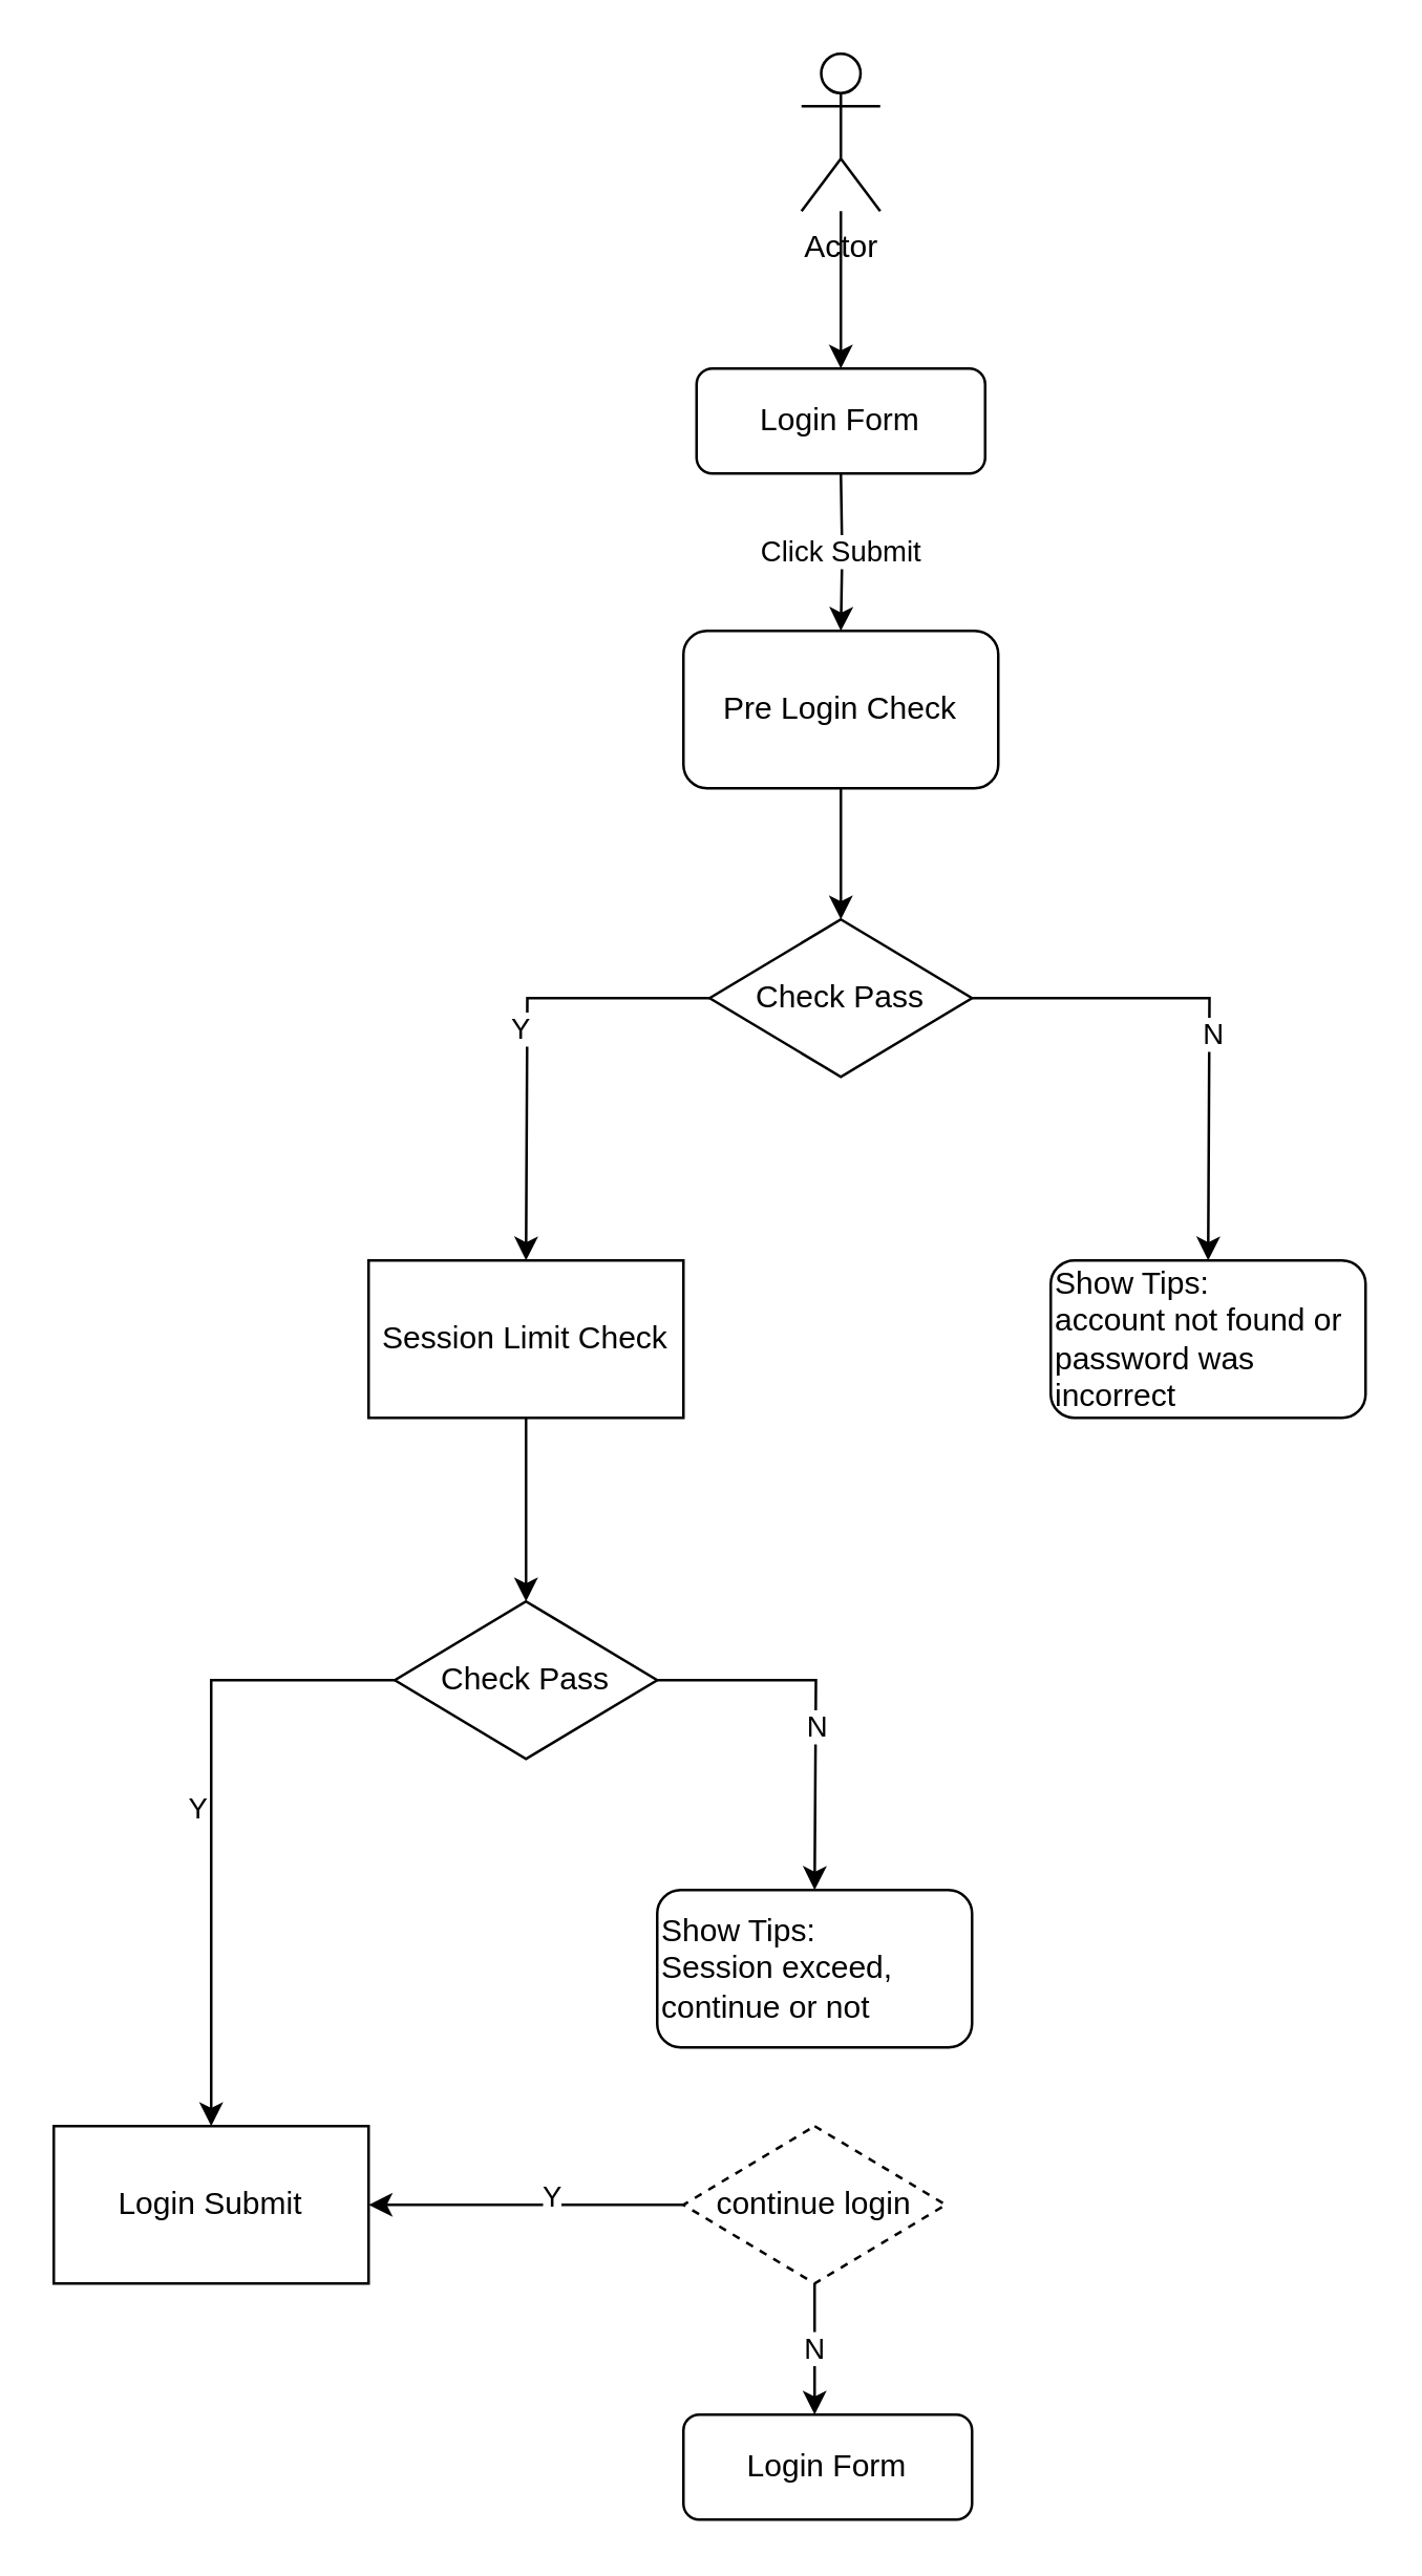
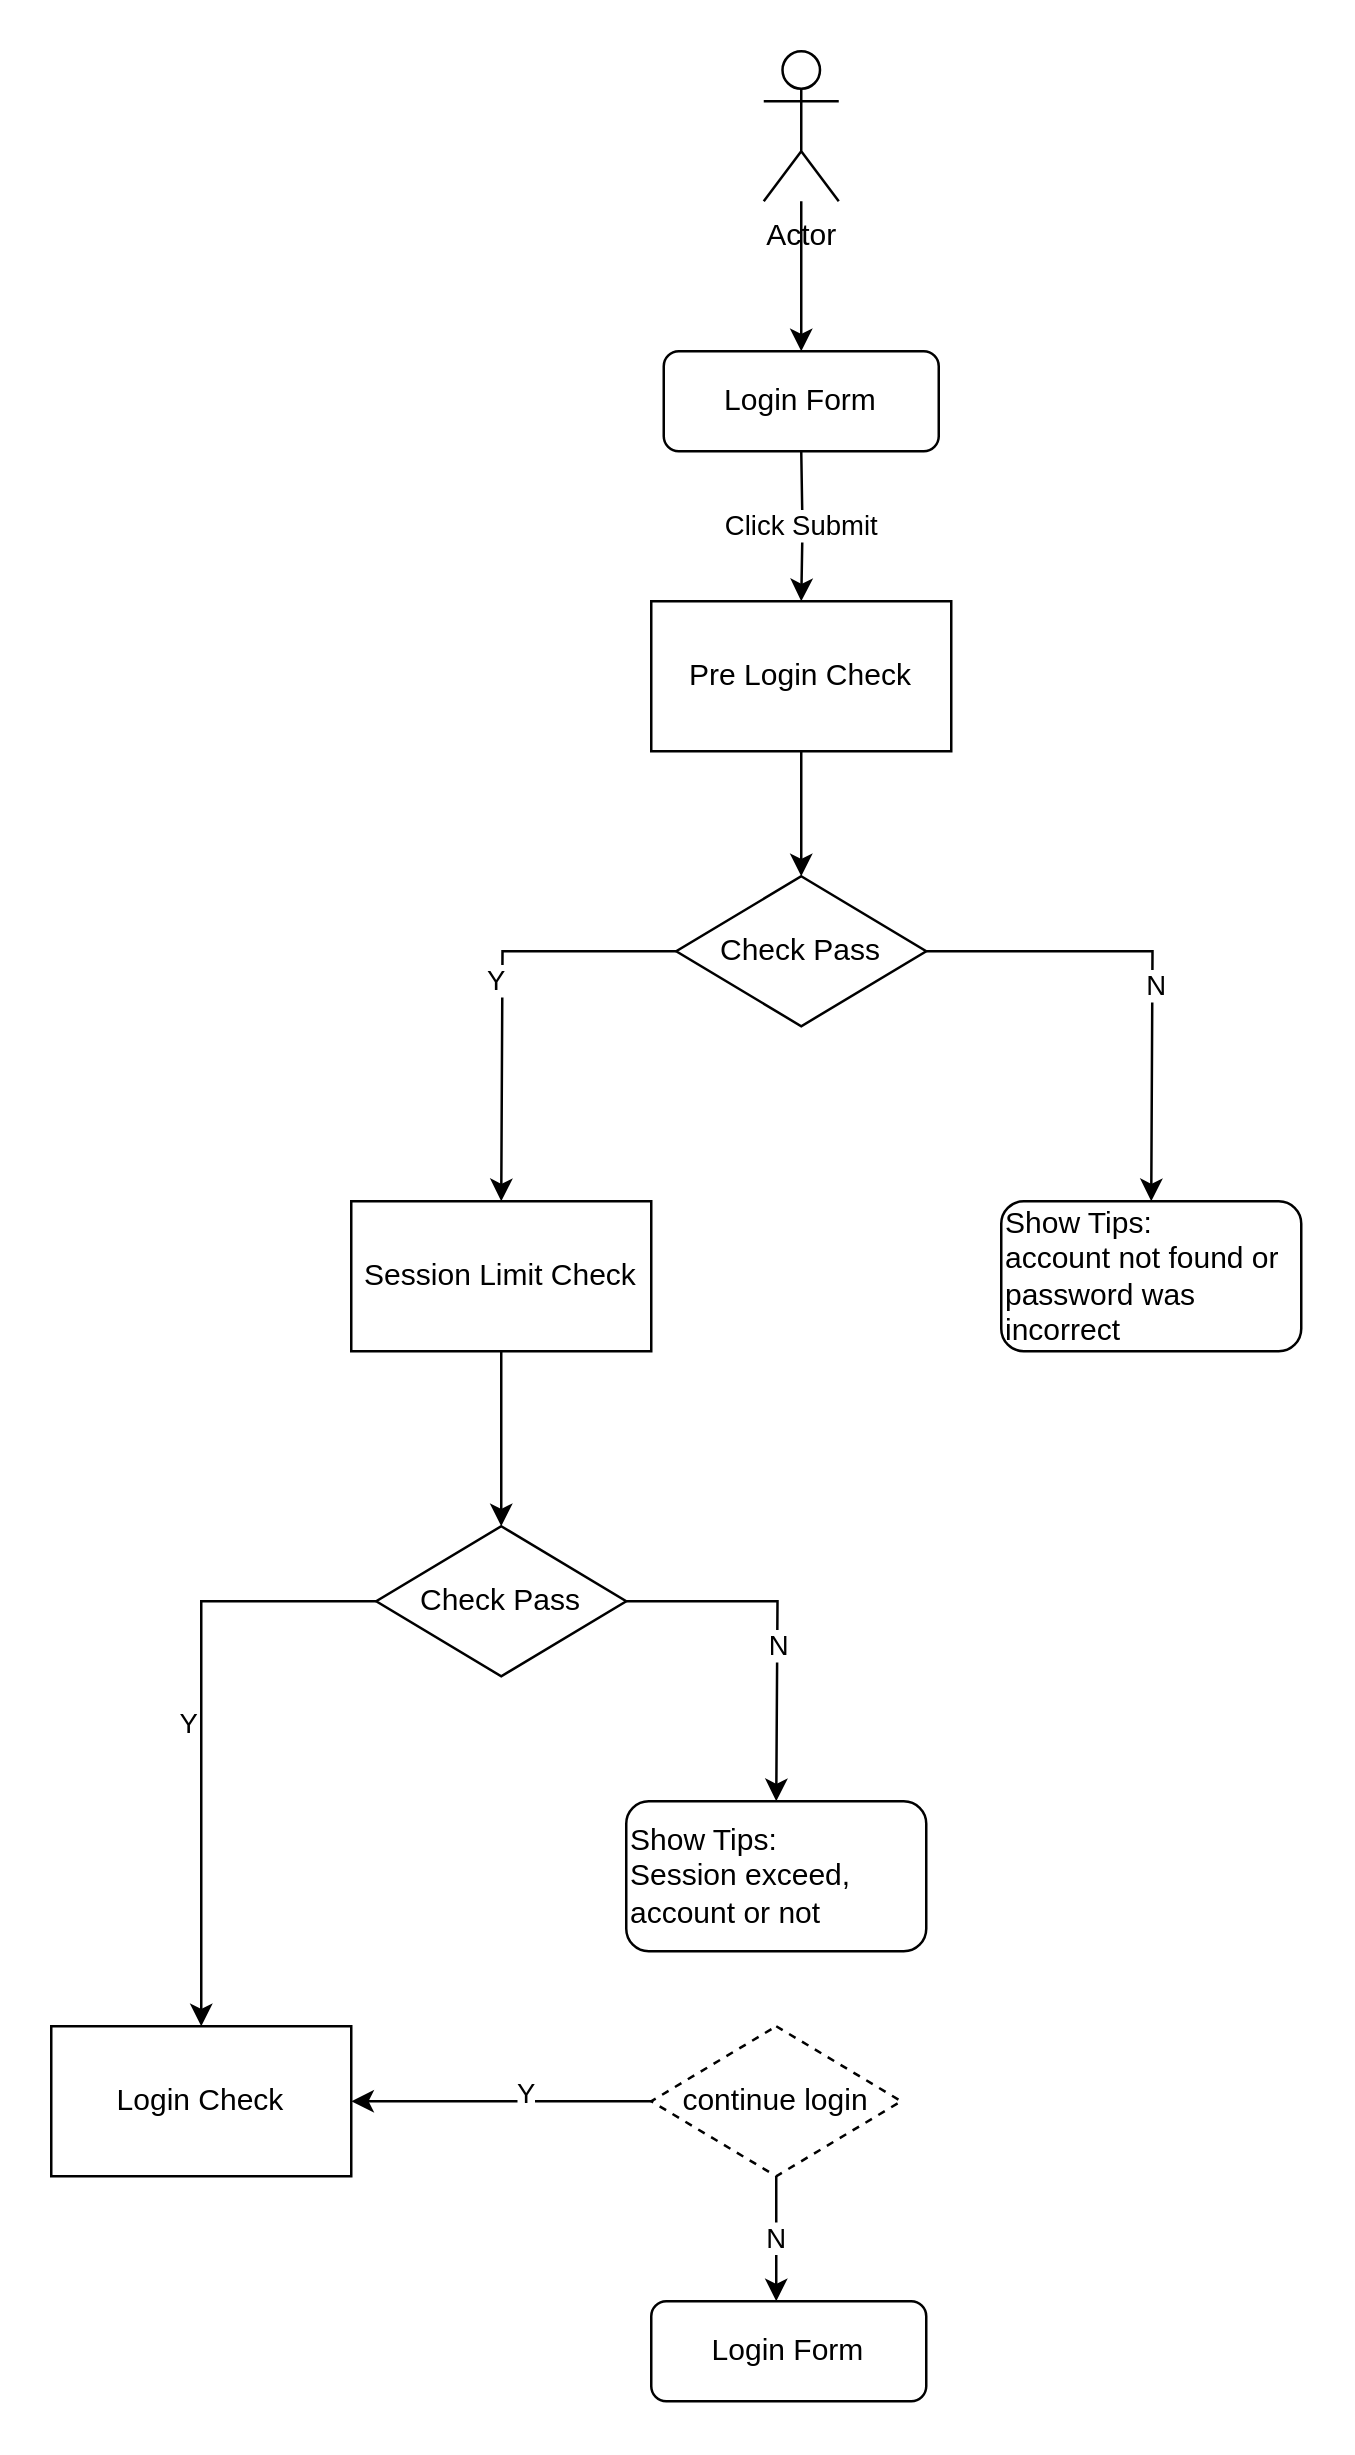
- <mxCell id="3" value="Pre Login Check" style="whiteSpace=wrap;html=1;rounded=1;" parent="1" vertex="1"><mxGeometry x="260" y="240" width="120" height="60" as="geometry" /></mxCell>
+ <mxCell id="3" value="Pre Login Check" style="rounded=0;whiteSpace=wrap;html=1;" parent="1" vertex="1"><mxGeometry x="260" y="240" width="120" height="60" as="geometry" /></mxCell>
- <mxCell id="21" value="&lt;span style=&quot;font-family: &amp;#34;helvetica&amp;#34;&quot;&gt;Show Tips:&lt;/span&gt;&lt;br style=&quot;font-family: &amp;#34;helvetica&amp;#34;&quot;&gt;&lt;span style=&quot;font-family: &amp;#34;helvetica&amp;#34;&quot;&gt;Session exceed, continue or not&lt;/span&gt;" style="rounded=1;whiteSpace=wrap;html=1;align=left;" parent="1" vertex="1"><mxGeometry x="250" y="720" width="120" height="60" as="geometry" /></mxCell>
+ <mxCell id="21" value="&lt;span style=&quot;font-family: &amp;#34;helvetica&amp;#34;&quot;&gt;Show Tips:&lt;/span&gt;&lt;br style=&quot;font-family: &amp;#34;helvetica&amp;#34;&quot;&gt;&lt;span style=&quot;font-family: &amp;#34;helvetica&amp;#34;&quot;&gt;Session exceed, account or not&lt;/span&gt;" style="rounded=1;whiteSpace=wrap;html=1;align=left;" parent="1" vertex="1"><mxGeometry x="250" y="720" width="120" height="60" as="geometry" /></mxCell>
- <mxCell id="19" value="&lt;span style=&quot;font-family: &amp;#34;helvetica&amp;#34;&quot;&gt;Login Submit&lt;/span&gt;" style="rounded=0;whiteSpace=wrap;html=1;" parent="1" vertex="1"><mxGeometry x="20" y="810" width="120" height="60" as="geometry" /></mxCell>
+ <mxCell id="19" value="&lt;span style=&quot;font-family: &amp;#34;helvetica&amp;#34;&quot;&gt;Login Check&lt;/span&gt;" style="rounded=0;whiteSpace=wrap;html=1;" parent="1" vertex="1"><mxGeometry x="20" y="810" width="120" height="60" as="geometry" /></mxCell>
